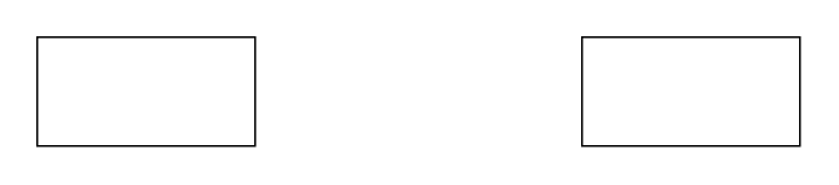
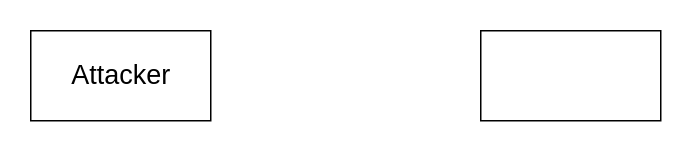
+ <mxCell id="4" value="&lt;font style=&quot;font-size: 18px&quot;&gt;Attacker&lt;/font&gt;" style="text;html=1;resizable=0;autosize=1;align=center;verticalAlign=middle;points=[];fillColor=none;strokeColor=none;rounded=0;" vertex="1" parent="1"><mxGeometry x="40" y="40" width="80" height="20" as="geometry" /></mxCell>
